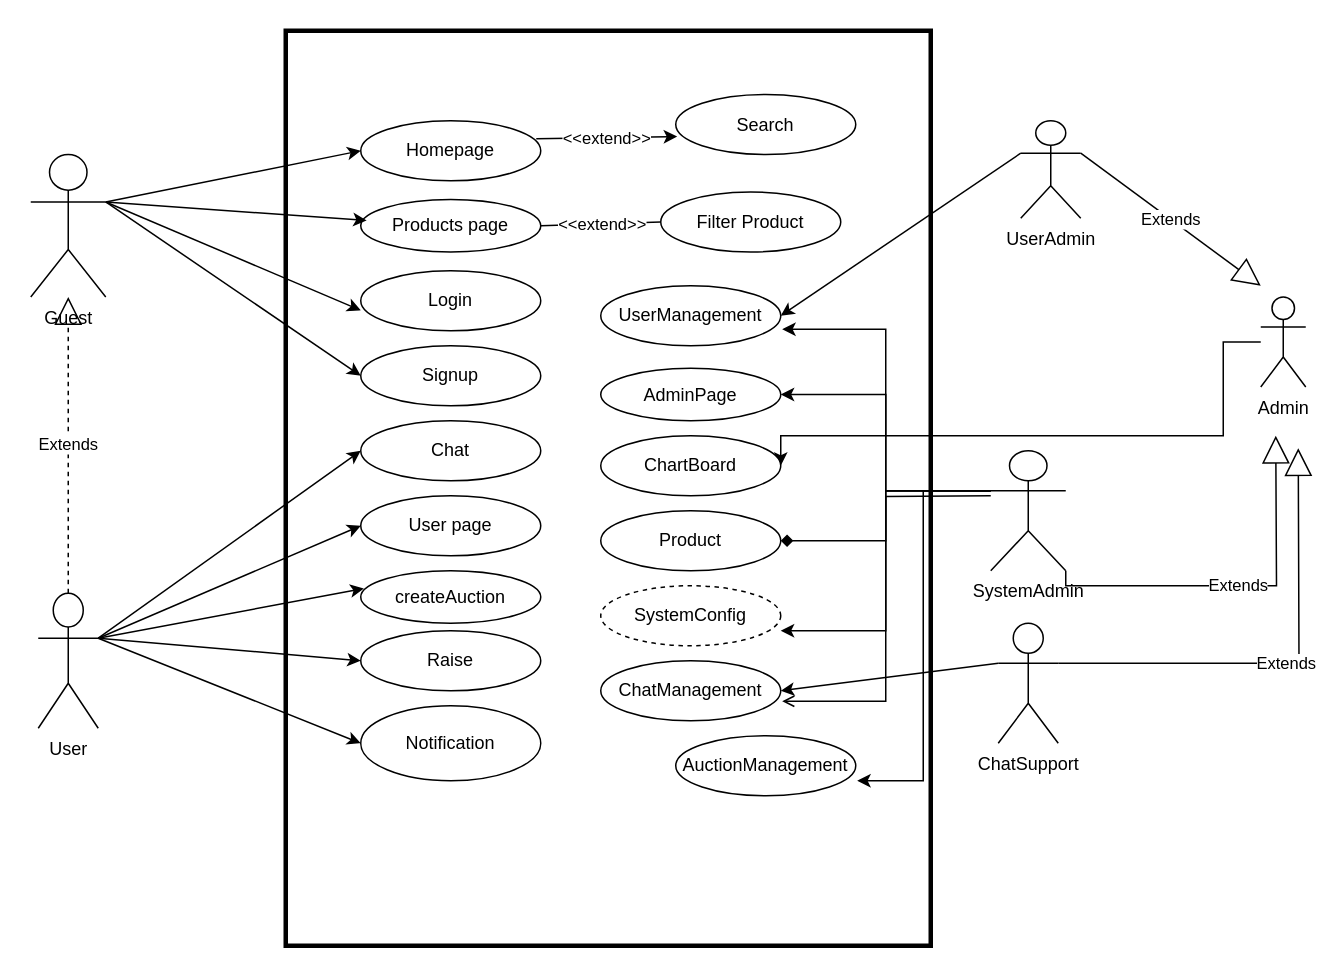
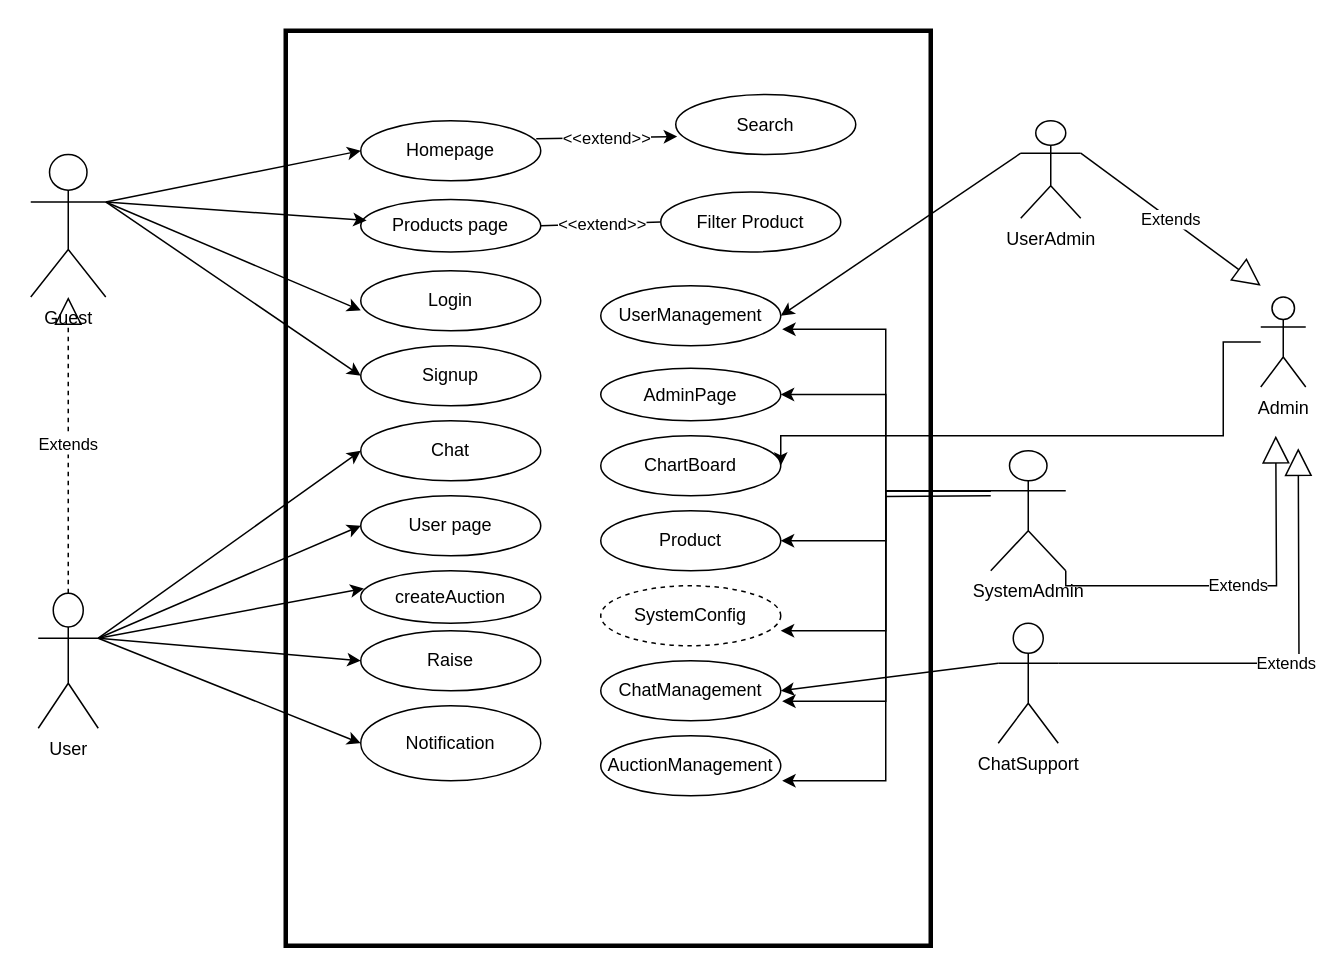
- <mxCell id="42" style="edgeStyle=orthogonalEdgeStyle;rounded=0;orthogonalLoop=1;jettySize=auto;html=1;entryX=1;entryY=0.5;entryDx=0;entryDy=0;exitX=0;exitY=0.333;exitDx=0;exitDy=0;exitPerimeter=0;endArrow=diamond;" edge="1" parent="1" source="44" target="36"><mxGeometry relative="1" as="geometry" /></mxCell>
+ <mxCell id="42" style="edgeStyle=orthogonalEdgeStyle;rounded=0;orthogonalLoop=1;jettySize=auto;html=1;entryX=1;entryY=0.5;entryDx=0;entryDy=0;exitX=0;exitY=0.333;exitDx=0;exitDy=0;exitPerimeter=0;" edge="1" parent="1" source="44" target="36"><mxGeometry relative="1" as="geometry" /></mxCell>
- <mxCell id="39" style="edgeStyle=orthogonalEdgeStyle;rounded=0;orthogonalLoop=1;jettySize=auto;html=1;entryX=1.008;entryY=0.675;entryDx=0;entryDy=0;entryPerimeter=0;exitX=0;exitY=0.333;exitDx=0;exitDy=0;exitPerimeter=0;endArrow=open;" edge="1" parent="1" source="44" target="30"><mxGeometry relative="1" as="geometry"><mxPoint x="660" y="330" as="sourcePoint" /></mxGeometry></mxCell>
+ <mxCell id="39" style="edgeStyle=orthogonalEdgeStyle;rounded=0;orthogonalLoop=1;jettySize=auto;html=1;entryX=1.008;entryY=0.675;entryDx=0;entryDy=0;entryPerimeter=0;exitX=0;exitY=0.333;exitDx=0;exitDy=0;exitPerimeter=0;" edge="1" parent="1" source="44" target="30"><mxGeometry relative="1" as="geometry"><mxPoint x="660" y="330" as="sourcePoint" /></mxGeometry></mxCell>
- <mxCell id="29" value="AuctionManagement" style="ellipse;whiteSpace=wrap;html=1;" vertex="1" parent="1"><mxGeometry x="450" y="490" width="120" height="40" as="geometry" /></mxCell>
+ <mxCell id="29" value="AuctionManagement" style="ellipse;whiteSpace=wrap;html=1;" vertex="1" parent="1"><mxGeometry x="400" y="490" width="120" height="40" as="geometry" /></mxCell>
